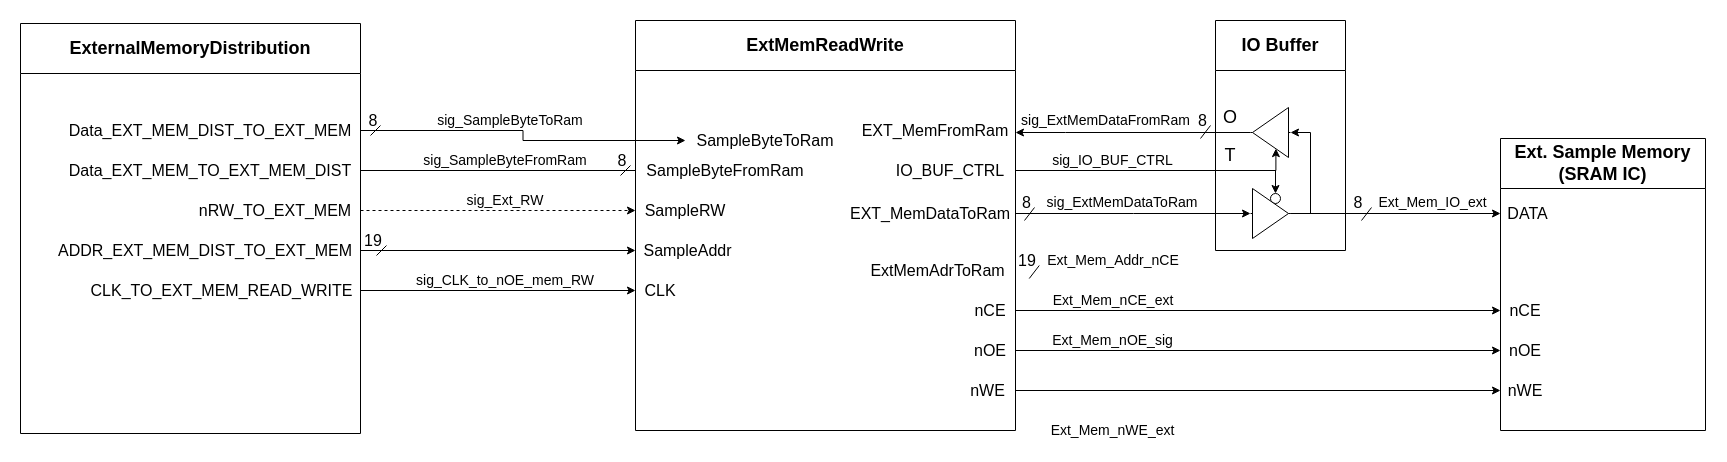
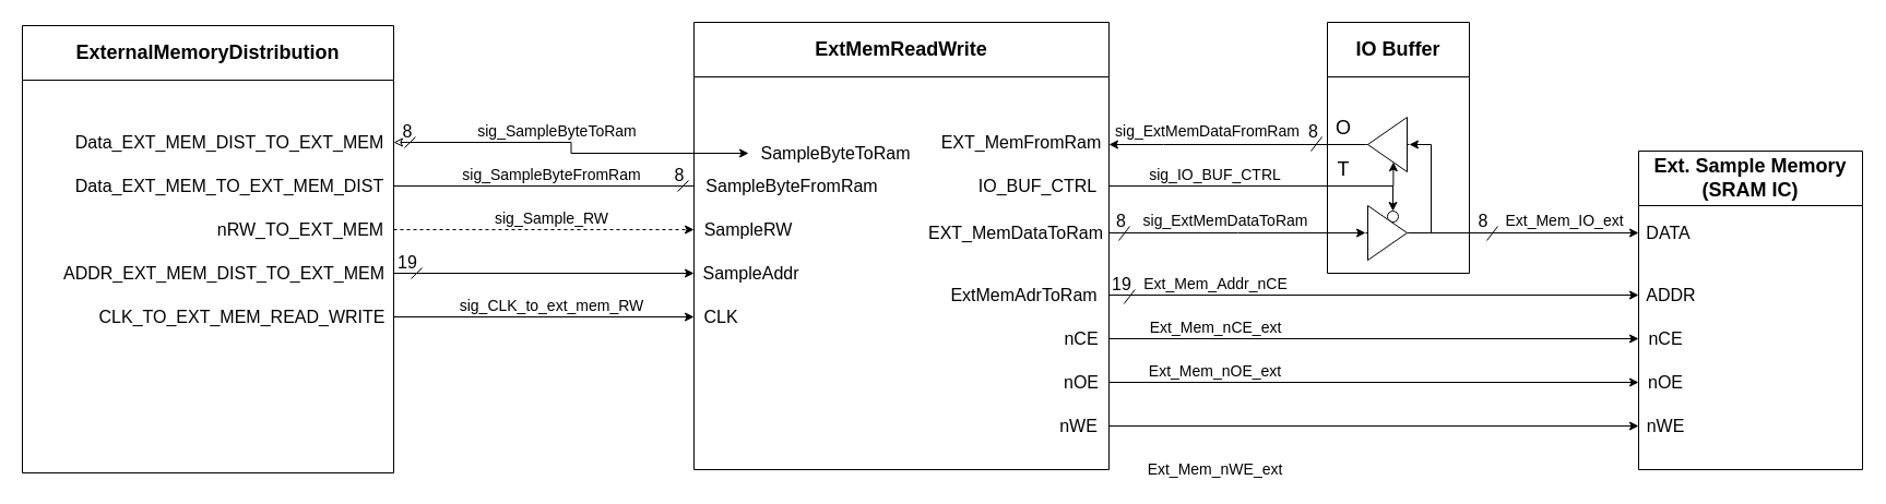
- <mxCell id="15" style="edgeStyle=orthogonalEdgeStyle;rounded=0;orthogonalLoop=1;jettySize=auto;html=1;endArrow=none;endFill=0;startArrow=classic;startFill=1;" parent="1" edge="1" target="41" source="18"><mxGeometry relative="1" as="geometry"><mxPoint x="245" y="130" as="targetPoint" /><mxPoint x="635" y="130" as="sourcePoint" /></mxGeometry></mxCell>
+ <mxCell id="15" style="edgeStyle=orthogonalEdgeStyle;rounded=0;orthogonalLoop=1;jettySize=auto;html=1;endArrow=classic;endFill=0;startArrow=classic;startFill=1;" parent="1" edge="1" target="41" source="18"><mxGeometry relative="1" as="geometry"><mxPoint x="245" y="130" as="targetPoint" /><mxPoint x="635" y="130" as="sourcePoint" /></mxGeometry></mxCell>
- <mxCell id="48" value="&lt;font style=&quot;font-size: 14px;&quot;&gt;sig_Ext_RW&lt;/font&gt;" style="text;html=1;align=center;verticalAlign=middle;whiteSpace=wrap;rounded=0;fontSize=14;" parent="1" vertex="1"><mxGeometry x="445" y="190" width="120" height="20" as="geometry" /></mxCell>
+ <mxCell id="48" value="&lt;font style=&quot;font-size: 14px;&quot;&gt;sig_Sample_RW&lt;/font&gt;" style="text;html=1;align=center;verticalAlign=middle;whiteSpace=wrap;rounded=0;fontSize=14;" parent="1" vertex="1"><mxGeometry x="445" y="190" width="120" height="20" as="geometry" /></mxCell>
+ <mxCell id="11" style="edgeStyle=orthogonalEdgeStyle;rounded=0;orthogonalLoop=1;jettySize=auto;html=1;" parent="1" edge="1" target="9" source="25"><mxGeometry relative="1" as="geometry"><mxPoint x="1575" y="270" as="targetPoint" /><mxPoint x="1015" y="270" as="sourcePoint" /></mxGeometry></mxCell>
+ <mxCell id="9" value="&lt;font style=&quot;font-size: 16px;&quot;&gt;ADDR&lt;/font&gt;" style="text;html=1;align=center;verticalAlign=middle;whiteSpace=wrap;rounded=0;" parent="5" vertex="1"><mxGeometry y="122" width="60" height="20" as="geometry" /></mxCell>
- <mxCell id="49" value="&lt;font style=&quot;font-size: 14px;&quot;&gt;sig_CLK_to_nOE_mem_RW&lt;/font&gt;" style="text;html=1;align=center;verticalAlign=middle;whiteSpace=wrap;rounded=0;fontSize=14;" parent="1" vertex="1"><mxGeometry x="420" y="270" width="170" height="20" as="geometry" /></mxCell>
+ <mxCell id="49" value="&lt;font style=&quot;font-size: 14px;&quot;&gt;sig_CLK_to_ext_mem_RW&lt;/font&gt;" style="text;html=1;align=center;verticalAlign=middle;whiteSpace=wrap;rounded=0;fontSize=14;" parent="1" vertex="1"><mxGeometry x="420" y="270" width="170" height="20" as="geometry" /></mxCell>
- <mxCell id="61" value="Ext_Mem_nOE_sig" style="text;html=1;align=center;verticalAlign=middle;whiteSpace=wrap;rounded=0;fontSize=14;" vertex="1" parent="1"><mxGeometry x="1050" y="330" width="125" height="20" as="geometry" /></mxCell>
+ <mxCell id="61" value="Ext_Mem_nOE_ext" style="text;html=1;align=center;verticalAlign=middle;whiteSpace=wrap;rounded=0;fontSize=14;" vertex="1" parent="1"><mxGeometry x="1050" y="330" width="125" height="20" as="geometry" /></mxCell>
